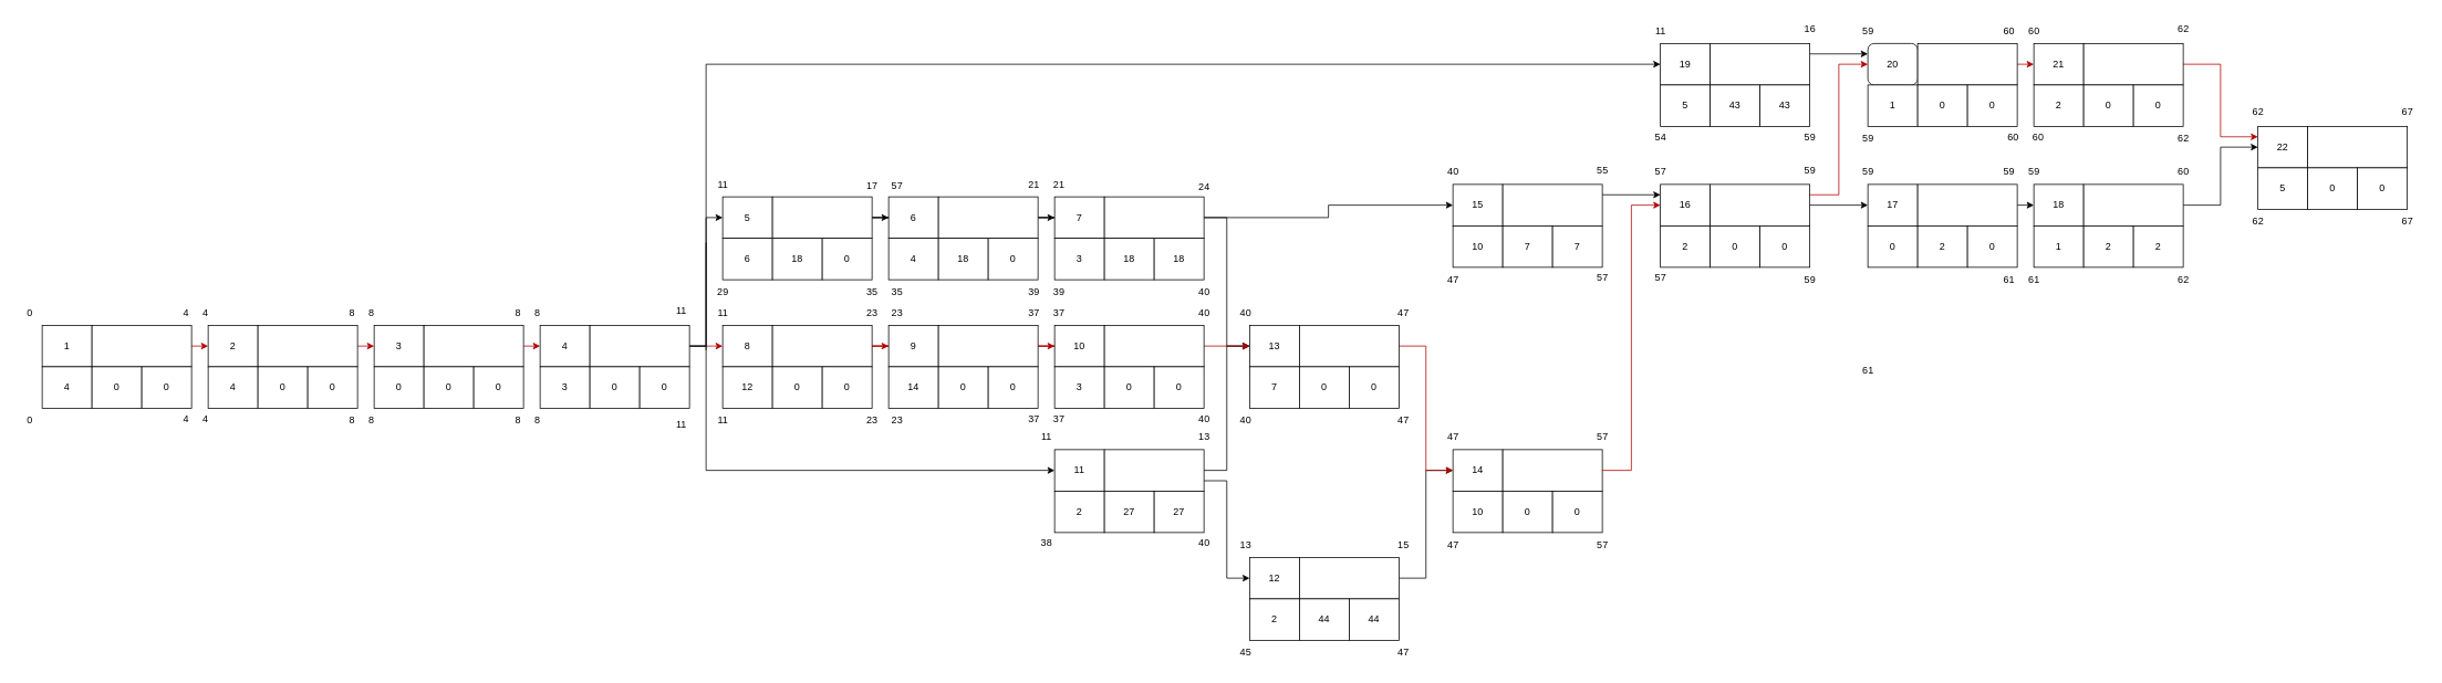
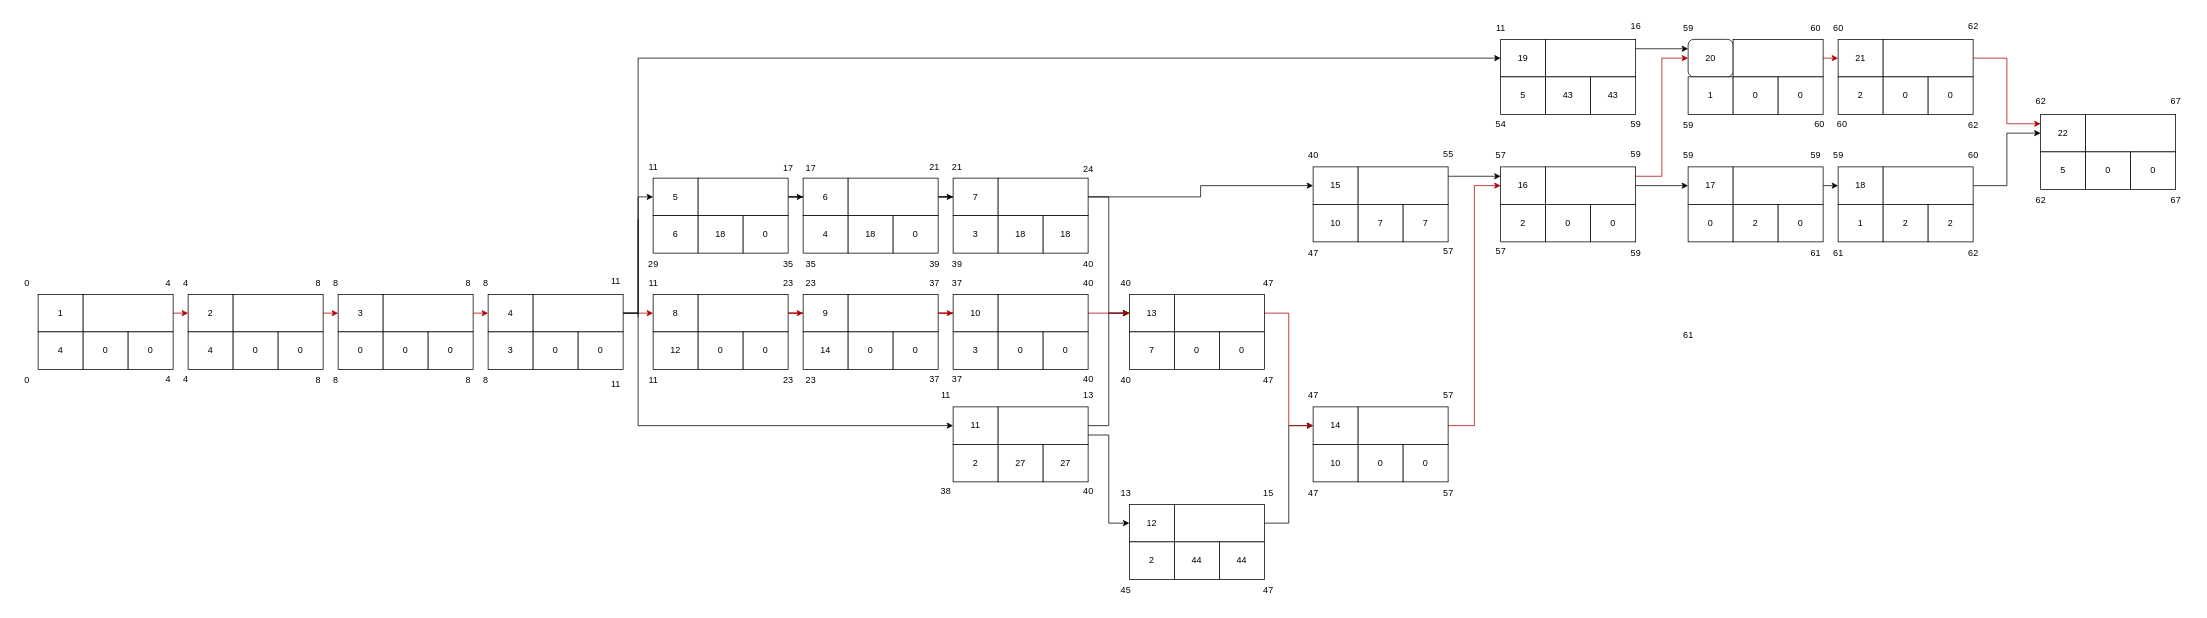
- <mxCell id="156" value="17&amp;nbsp; &amp;nbsp; &amp;nbsp;57" style="text;html=1;align=center;verticalAlign=middle;resizable=0;points=[];autosize=1;strokeColor=none;fillColor=none;" vertex="1" parent="1"><mxGeometry x="1030" y="209" width="70" height="30" as="geometry" /></mxCell>
+ <mxCell id="156" value="17&amp;nbsp; &amp;nbsp; &amp;nbsp;17" style="text;html=1;align=center;verticalAlign=middle;resizable=0;points=[];autosize=1;strokeColor=none;fillColor=none;" vertex="1" parent="1"><mxGeometry x="1030" y="209" width="70" height="30" as="geometry" /></mxCell>
